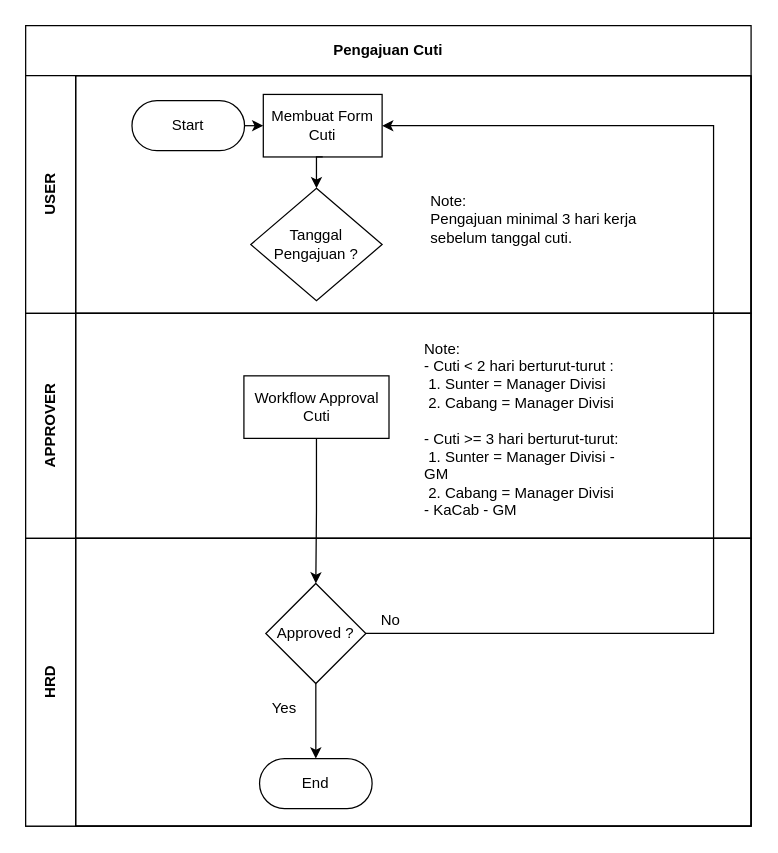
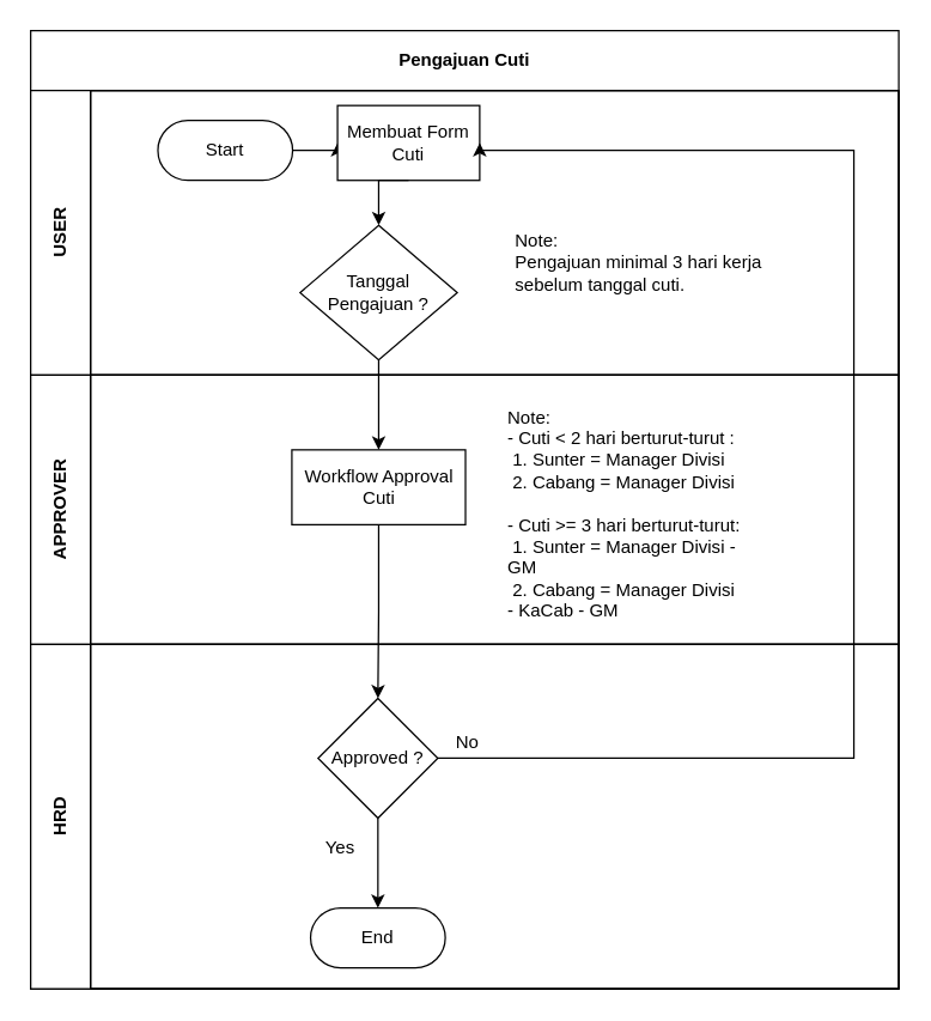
- <mxCell id="7" value="Membuat Form Cuti" style="rounded=0;whiteSpace=wrap;html=1;" parent="4" vertex="1"><mxGeometry x="150" y="15" width="95" height="50" as="geometry" /></mxCell>
+ <mxCell id="7" value="Membuat Form Cuti" style="rounded=0;whiteSpace=wrap;html=1;" parent="4" vertex="1"><mxGeometry x="165" y="10" width="95" height="50" as="geometry" /></mxCell>
+ <mxCell id="25" style="edgeStyle=orthogonalEdgeStyle;rounded=0;orthogonalLoop=1;jettySize=auto;html=1;exitX=0.5;exitY=1;exitDx=0;exitDy=0;" parent="2" source="10" target="16" edge="1"><mxGeometry relative="1" as="geometry" /></mxCell>
